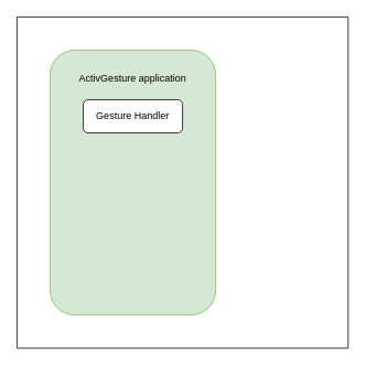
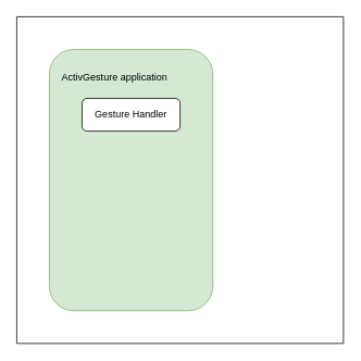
- <mxCell id="4" value="ActivGesture application" style="text;html=1;strokeColor=none;fillColor=none;align=center;verticalAlign=middle;whiteSpace=wrap;rounded=0;" vertex="1" parent="2"><mxGeometry x="65" y="60" width="150" height="30" as="geometry" /></mxCell>
+ <mxCell id="4" value="ActivGesture application" style="text;html=1;strokeColor=none;fillColor=none;align=center;verticalAlign=middle;whiteSpace=wrap;rounded=0;" vertex="1" parent="2"><mxGeometry x="45" y="60" width="150" height="30" as="geometry" /></mxCell>
